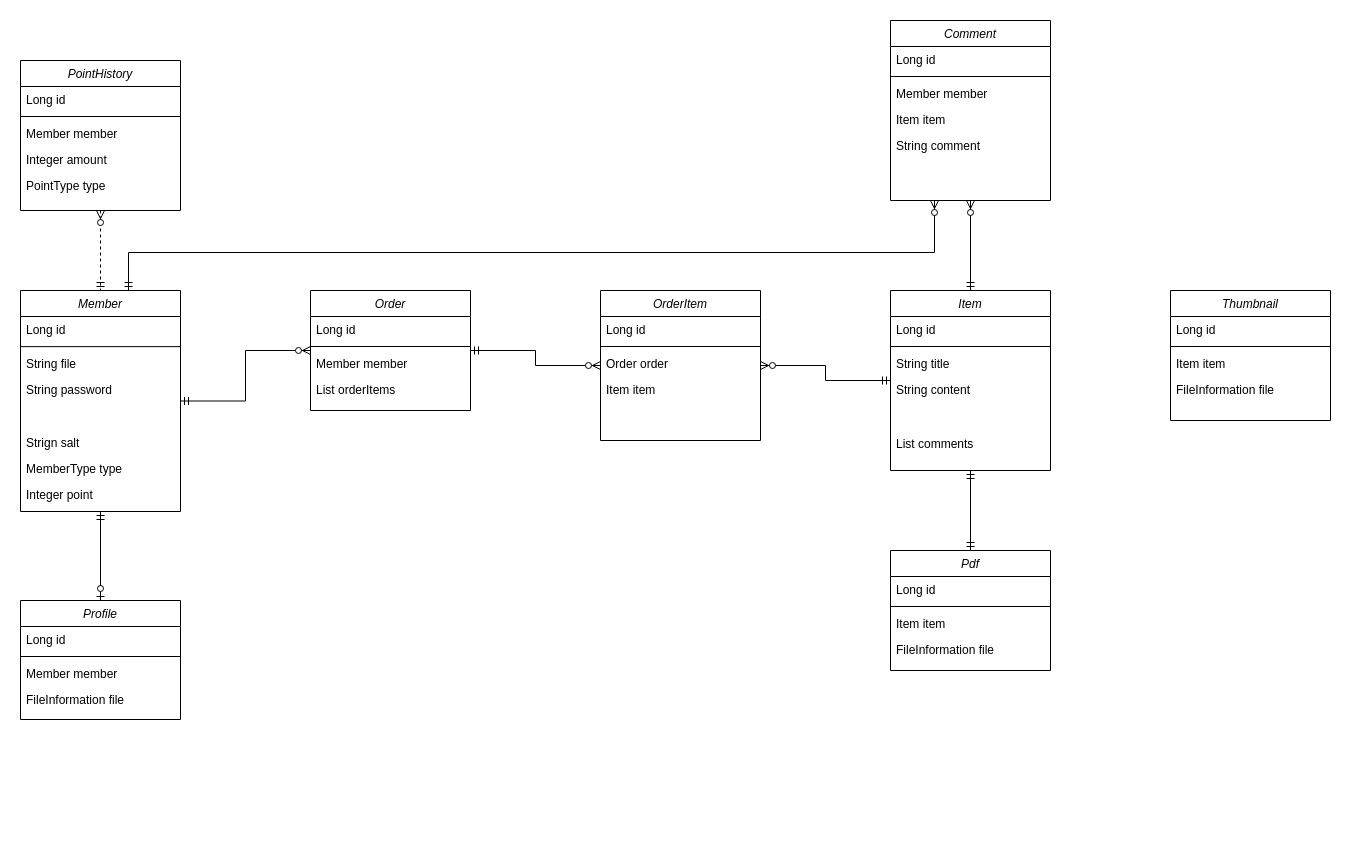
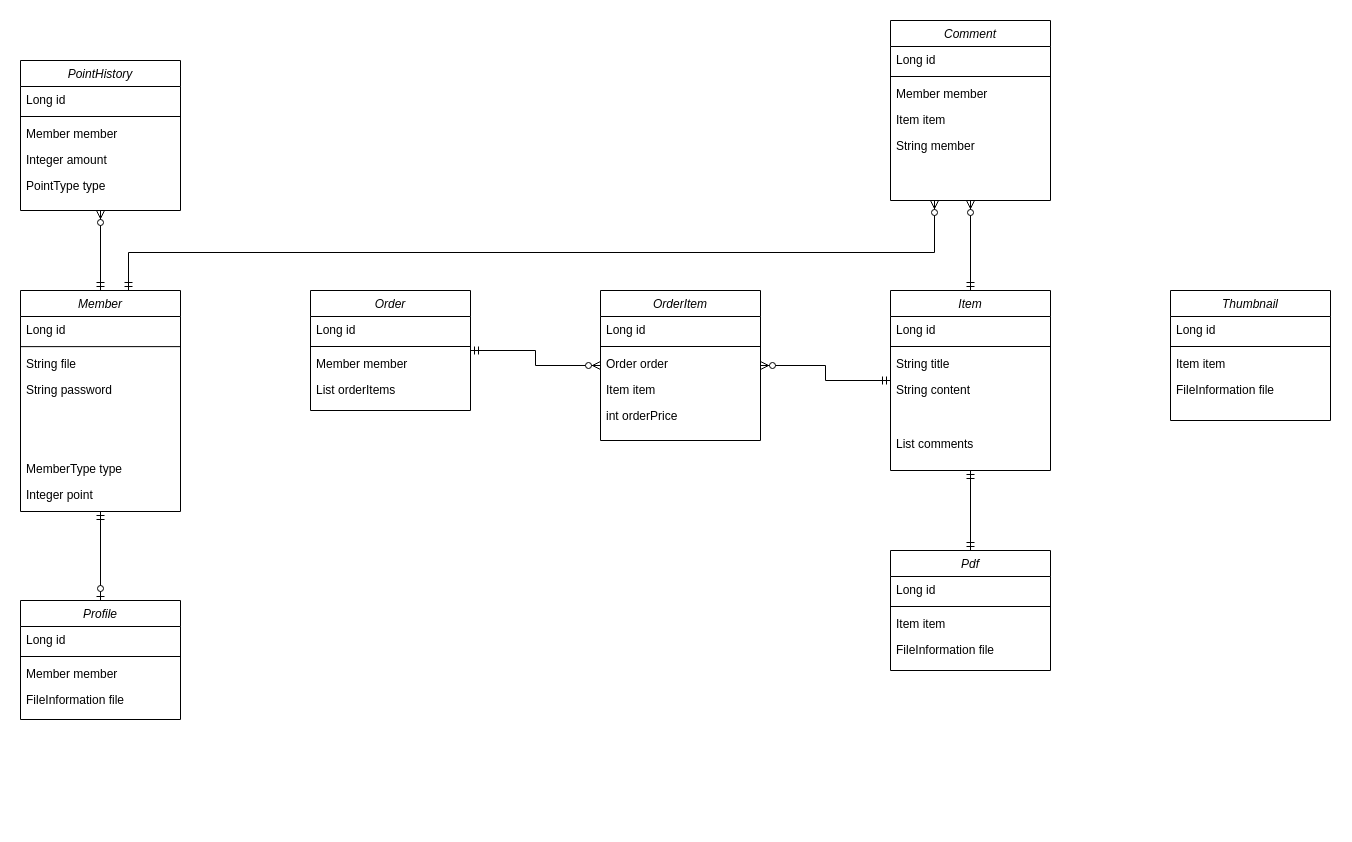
- <mxCell id="46" value="String comment" style="text;align=left;verticalAlign=top;spacingLeft=4;spacingRight=4;overflow=hidden;rotatable=0;points=[[0,0.5],[1,0.5]];portConstraint=eastwest;rounded=0;shadow=0;html=0;" vertex="1" parent="40"><mxGeometry y="112" width="160" height="26" as="geometry" /></mxCell>
+ <mxCell id="46" value="String member" style="text;align=left;verticalAlign=top;spacingLeft=4;spacingRight=4;overflow=hidden;rotatable=0;points=[[0,0.5],[1,0.5]];portConstraint=eastwest;rounded=0;shadow=0;html=0;" vertex="1" parent="40"><mxGeometry y="112" width="160" height="26" as="geometry" /></mxCell>
- <mxCell id="68" style="edgeStyle=orthogonalEdgeStyle;rounded=0;orthogonalLoop=1;jettySize=auto;html=1;entryX=0.5;entryY=0;entryDx=0;entryDy=0;startArrow=ERzeroToMany;startFill=1;endArrow=ERmandOne;endFill=0;dashed=1;" edge="1" parent="1" source="13" target="3"><mxGeometry relative="1" as="geometry" /></mxCell>
+ <mxCell id="68" style="edgeStyle=orthogonalEdgeStyle;rounded=0;orthogonalLoop=1;jettySize=auto;html=1;entryX=0.5;entryY=0;entryDx=0;entryDy=0;startArrow=ERzeroToMany;startFill=1;endArrow=ERmandOne;endFill=0;" edge="1" parent="1" source="13" target="3"><mxGeometry relative="1" as="geometry" /></mxCell>
- <mxCell id="69" style="edgeStyle=orthogonalEdgeStyle;rounded=0;orthogonalLoop=1;jettySize=auto;html=1;startArrow=ERmandOne;startFill=0;endArrow=ERzeroToMany;endFill=1;strokeColor=#000000;" edge="1" parent="1" source="3" target="27"><mxGeometry relative="1" as="geometry" /></mxCell>
+ <mxCell id="38" value="int orderPrice" style="text;align=left;verticalAlign=top;spacingLeft=4;spacingRight=4;overflow=hidden;rotatable=0;points=[[0,0.5],[1,0.5]];portConstraint=eastwest;rounded=0;shadow=0;html=0;" vertex="1" parent="32"><mxGeometry y="112" width="160" height="26" as="geometry" /></mxCell>
- <mxCell id="8" value="Strign salt" style="text;align=left;verticalAlign=top;spacingLeft=4;spacingRight=4;overflow=hidden;rotatable=0;points=[[0,0.5],[1,0.5]];portConstraint=eastwest;rounded=0;shadow=0;html=0;" vertex="1" parent="2"><mxGeometry y="138.627" width="160" height="26.118" as="geometry" /></mxCell>
